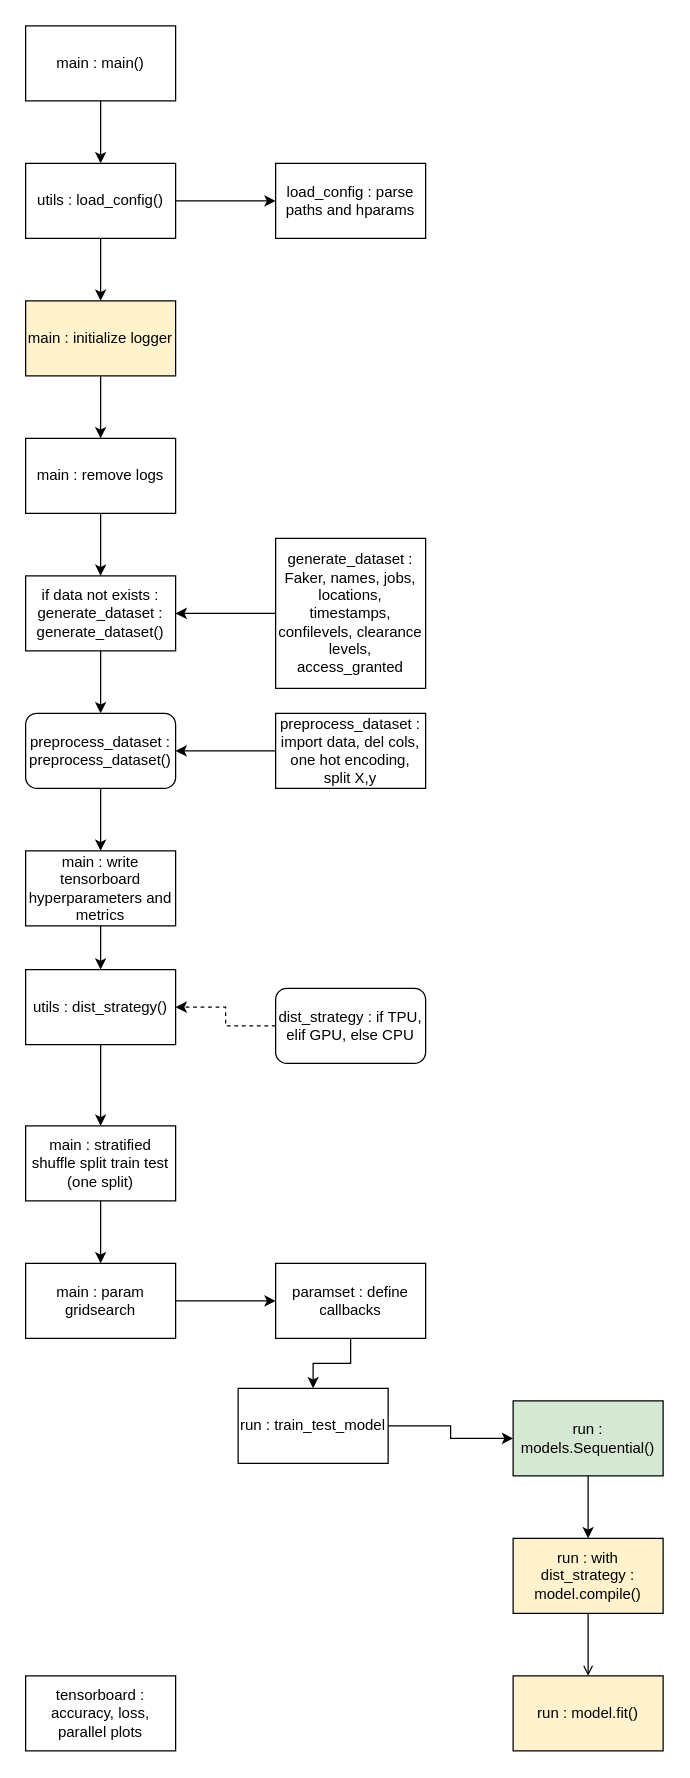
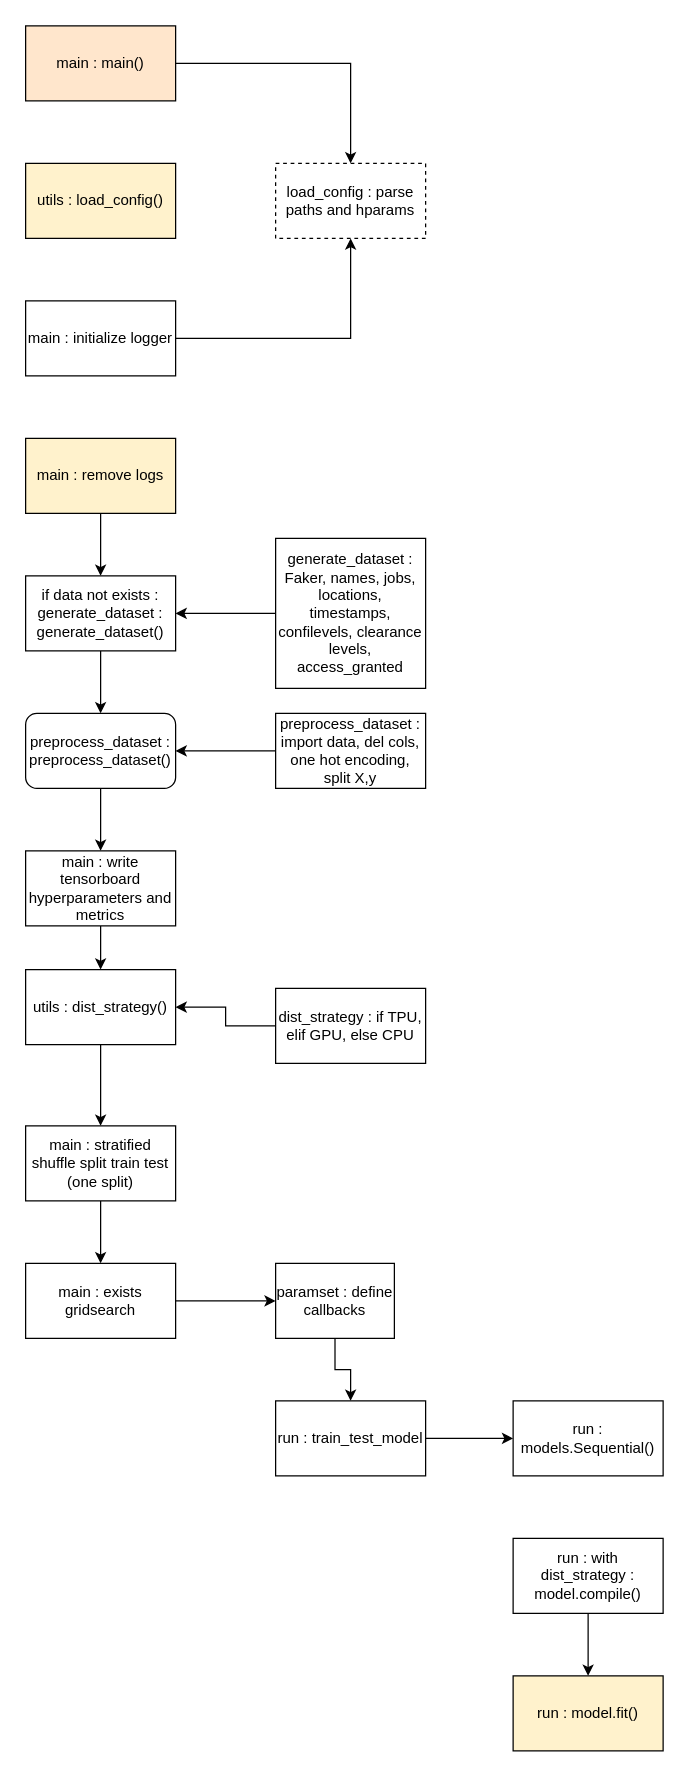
- <mxCell id="3" value="main : main()" style="rounded=0;whiteSpace=wrap;html=1;" vertex="1" parent="1"><mxGeometry x="20" y="20" width="120" height="60" as="geometry" /></mxCell>
+ <mxCell id="3" value="main : main()" style="rounded=0;whiteSpace=wrap;html=1;fillColor=#ffe6cc;" vertex="1" parent="1"><mxGeometry x="20" y="20" width="120" height="60" as="geometry" /></mxCell>
- <mxCell id="2" value="" style="edgeStyle=orthogonalEdgeStyle;rounded=0;orthogonalLoop=1;jettySize=auto;html=1;" edge="1" parent="1" source="3" target="6"><mxGeometry relative="1" as="geometry" /></mxCell>
+ <mxCell id="2" value="" style="edgeStyle=orthogonalEdgeStyle;rounded=0;orthogonalLoop=1;jettySize=auto;html=1;" edge="1" parent="1" source="3" target="35"><mxGeometry relative="1" as="geometry" /></mxCell>
- <mxCell id="6" value="utils : load_config()" style="rounded=0;whiteSpace=wrap;html=1;" vertex="1" parent="1"><mxGeometry x="20" y="130" width="120" height="60" as="geometry" /></mxCell>
+ <mxCell id="6" value="utils : load_config()" style="rounded=0;whiteSpace=wrap;html=1;fillColor=#fff2cc;" vertex="1" parent="1"><mxGeometry x="20" y="130" width="120" height="60" as="geometry" /></mxCell>
- <mxCell id="5" value="" style="edgeStyle=orthogonalEdgeStyle;rounded=0;orthogonalLoop=1;jettySize=auto;html=1;" edge="1" parent="1" source="6" target="35"><mxGeometry relative="1" as="geometry" /></mxCell>
- <mxCell id="35" value="load_config : parse paths and hparams" style="whiteSpace=wrap;html=1;rounded=0;" vertex="1" parent="1"><mxGeometry x="220" y="130" width="120" height="60" as="geometry" /></mxCell>
+ <mxCell id="35" value="load_config : parse paths and hparams" style="whiteSpace=wrap;html=1;rounded=0;dashed=1;" vertex="1" parent="1"><mxGeometry x="220" y="130" width="120" height="60" as="geometry" /></mxCell>
- <mxCell id="4" value="" style="edgeStyle=orthogonalEdgeStyle;rounded=0;orthogonalLoop=1;jettySize=auto;html=1;" edge="1" parent="1" source="6" target="8"><mxGeometry relative="1" as="geometry" /></mxCell>
- <mxCell id="8" value="main : initialize logger" style="rounded=0;whiteSpace=wrap;html=1;fillColor=#fff2cc;" vertex="1" parent="1"><mxGeometry x="20" y="240" width="120" height="60" as="geometry" /></mxCell>
+ <mxCell id="8" value="main : initialize logger" style="rounded=0;whiteSpace=wrap;html=1;" vertex="1" parent="1"><mxGeometry x="20" y="240" width="120" height="60" as="geometry" /></mxCell>
- <mxCell id="7" value="" style="edgeStyle=orthogonalEdgeStyle;rounded=0;orthogonalLoop=1;jettySize=auto;html=1;" edge="1" parent="1" source="8" target="10"><mxGeometry relative="1" as="geometry" /></mxCell>
+ <mxCell id="7" value="" style="edgeStyle=orthogonalEdgeStyle;rounded=0;orthogonalLoop=1;jettySize=auto;html=1;" edge="1" parent="1" source="8" target="35"><mxGeometry relative="1" as="geometry" /></mxCell>
- <mxCell id="10" value="main : remove logs" style="rounded=0;whiteSpace=wrap;html=1;" vertex="1" parent="1"><mxGeometry x="20" y="350" width="120" height="60" as="geometry" /></mxCell>
+ <mxCell id="10" value="main : remove logs" style="rounded=0;whiteSpace=wrap;html=1;fillColor=#fff2cc;" vertex="1" parent="1"><mxGeometry x="20" y="350" width="120" height="60" as="geometry" /></mxCell>
- <mxCell id="32" value="" style="edgeStyle=orthogonalEdgeStyle;rounded=0;orthogonalLoop=1;jettySize=auto;html=1;dashed=1;" edge="1" parent="1" source="33" target="18"><mxGeometry relative="1" as="geometry" /></mxCell>
+ <mxCell id="32" value="" style="edgeStyle=orthogonalEdgeStyle;rounded=0;orthogonalLoop=1;jettySize=auto;html=1;" edge="1" parent="1" source="33" target="18"><mxGeometry relative="1" as="geometry" /></mxCell>
- <mxCell id="33" value="dist_strategy : if TPU, elif GPU, else CPU" style="whiteSpace=wrap;html=1;rounded=1;" vertex="1" parent="1"><mxGeometry x="220" y="790" width="120" height="60" as="geometry" /></mxCell>
+ <mxCell id="33" value="dist_strategy : if TPU, elif GPU, else CPU" style="whiteSpace=wrap;html=1;rounded=0;" vertex="1" parent="1"><mxGeometry x="220" y="790" width="120" height="60" as="geometry" /></mxCell>
- <mxCell id="22" value="main : param gridsearch" style="whiteSpace=wrap;html=1;rounded=0;" vertex="1" parent="1"><mxGeometry x="20" y="1010" width="120" height="60" as="geometry" /></mxCell>
+ <mxCell id="22" value="main : exists gridsearch" style="whiteSpace=wrap;html=1;rounded=0;" vertex="1" parent="1"><mxGeometry x="20" y="1010" width="120" height="60" as="geometry" /></mxCell>
- <mxCell id="24" value="paramset : define callbacks" style="whiteSpace=wrap;html=1;rounded=0;" vertex="1" parent="1"><mxGeometry x="220" y="1010" width="120" height="60" as="geometry" /></mxCell>
+ <mxCell id="24" value="paramset : define callbacks" style="whiteSpace=wrap;html=1;rounded=0;" vertex="1" parent="1"><mxGeometry x="220" y="1010" width="95" height="60" as="geometry" /></mxCell>
- <mxCell id="26" value="run : train_test_model" style="whiteSpace=wrap;html=1;rounded=0;" vertex="1" parent="1"><mxGeometry x="190" y="1110" width="120" height="60" as="geometry" /></mxCell>
+ <mxCell id="26" value="run : train_test_model" style="whiteSpace=wrap;html=1;rounded=0;" vertex="1" parent="1"><mxGeometry x="220" y="1120" width="120" height="60" as="geometry" /></mxCell>
- <mxCell id="28" value="run : models.Sequential()" style="whiteSpace=wrap;html=1;rounded=0;fillColor=#d5e8d4;" vertex="1" parent="1"><mxGeometry x="410" y="1120" width="120" height="60" as="geometry" /></mxCell>
+ <mxCell id="28" value="run : models.Sequential()" style="whiteSpace=wrap;html=1;rounded=0;" vertex="1" parent="1"><mxGeometry x="410" y="1120" width="120" height="60" as="geometry" /></mxCell>
- <mxCell id="27" value="" style="edgeStyle=orthogonalEdgeStyle;rounded=0;orthogonalLoop=1;jettySize=auto;html=1;" edge="1" parent="1" source="28" target="30"><mxGeometry relative="1" as="geometry" /></mxCell>
- <mxCell id="30" value="run : with dist_strategy : model.compile()" style="whiteSpace=wrap;html=1;rounded=0;fillColor=#fff2cc;" vertex="1" parent="1"><mxGeometry x="410" y="1230" width="120" height="60" as="geometry" /></mxCell>
+ <mxCell id="30" value="run : with dist_strategy : model.compile()" style="whiteSpace=wrap;html=1;rounded=0;" vertex="1" parent="1"><mxGeometry x="410" y="1230" width="120" height="60" as="geometry" /></mxCell>
- <mxCell id="29" value="" style="edgeStyle=orthogonalEdgeStyle;rounded=0;orthogonalLoop=1;jettySize=auto;html=1;endArrow=open;" edge="1" parent="1" source="30" target="31"><mxGeometry relative="1" as="geometry" /></mxCell>
+ <mxCell id="29" value="" style="edgeStyle=orthogonalEdgeStyle;rounded=0;orthogonalLoop=1;jettySize=auto;html=1;" edge="1" parent="1" source="30" target="31"><mxGeometry relative="1" as="geometry" /></mxCell>
- <mxCell id="34" value="tensorboard : accuracy, loss, parallel plots" style="whiteSpace=wrap;html=1;rounded=0;" vertex="1" parent="1"><mxGeometry x="20" y="1340" width="120" height="60" as="geometry" /></mxCell>
